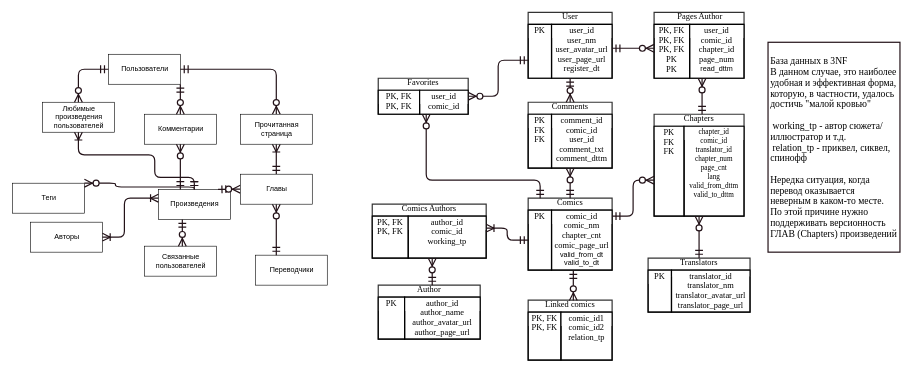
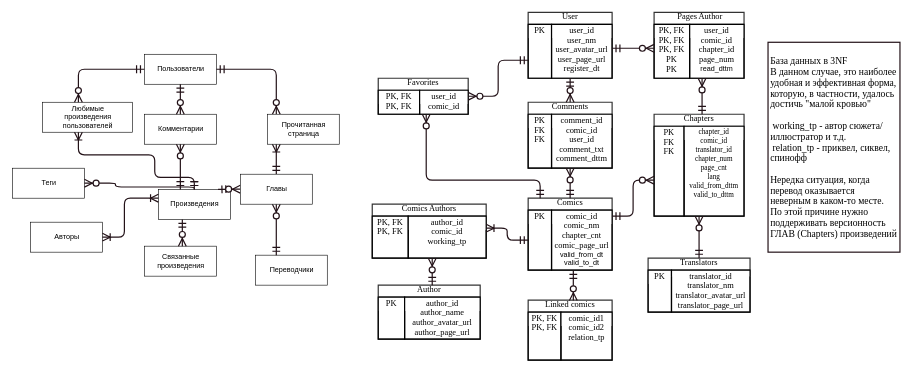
- <mxCell id="2" value="&lt;div style='width: 113.0px;height:auto;word-break: break-word;'&gt;&lt;div align=&quot;center&quot;&gt;&lt;span style=&quot;font-size:12px;font-family:Arial;text-decoration:none; line-height: 0;&quot;&gt;&lt;span style=&quot;text-decoration:none; line-height: normal;&quot;&gt;Пользователи&lt;/span&gt;&lt;/span&gt;&lt;/div&gt;&lt;/div&gt;" style="shape=rect;shadow=0;strokeWidth=1;fillColor=#FFFFFF;strokeColor=#000000;opacity=100.0;html=1;nl2Br=0;verticalAlign=middle;align=center;spacingLeft=2.0;spacingRight=0;whiteSpace=wrap;gliffyId=0;" parent="1" vertex="1"><mxGeometry x="180" y="90" width="120" height="50" as="geometry" /></mxCell>
+ <mxCell id="2" value="&lt;div style='width: 113.0px;height:auto;word-break: break-word;'&gt;&lt;div align=&quot;center&quot;&gt;&lt;span style=&quot;font-size:12px;font-family:Arial;text-decoration:none; line-height: 0;&quot;&gt;&lt;span style=&quot;text-decoration:none; line-height: normal;&quot;&gt;Пользователи&lt;/span&gt;&lt;/span&gt;&lt;/div&gt;&lt;/div&gt;" style="shape=rect;shadow=0;strokeWidth=1;fillColor=#FFFFFF;strokeColor=#000000;opacity=100.0;html=1;nl2Br=0;verticalAlign=middle;align=center;spacingLeft=2.0;spacingRight=0;whiteSpace=wrap;gliffyId=0;" parent="1" vertex="1"><mxGeometry x="240" y="90" width="120" height="50" as="geometry" /></mxCell>
- <mxCell id="6" value="&lt;div style='width: 113.0px;height:auto;word-break: break-word;'&gt;&lt;div align=&quot;center&quot;&gt;&lt;span style=&quot;font-size:12px;font-family:Arial;text-decoration:none; line-height: normal;&quot;&gt;Любимые произведения пользователей&lt;/span&gt;&lt;/div&gt;&lt;/div&gt;" style="shape=rect;shadow=0;strokeWidth=1;fillColor=#FFFFFF;strokeColor=#000000;opacity=100.0;html=1;nl2Br=0;verticalAlign=middle;align=center;spacingLeft=2.0;spacingRight=0;whiteSpace=wrap;gliffyId=15;" parent="1" vertex="1"><mxGeometry x="70" y="170" width="120" height="50" as="geometry" /></mxCell>
+ <mxCell id="6" value="&lt;div style='width: 113.0px;height:auto;word-break: break-word;'&gt;&lt;div align=&quot;center&quot;&gt;&lt;span style=&quot;font-size:12px;font-family:Arial;text-decoration:none; line-height: normal;&quot;&gt;Любимые произведения пользователей&lt;/span&gt;&lt;/div&gt;&lt;/div&gt;" style="shape=rect;shadow=0;strokeWidth=1;fillColor=#FFFFFF;strokeColor=#000000;opacity=100.0;html=1;nl2Br=0;verticalAlign=middle;align=center;spacingLeft=2.0;spacingRight=0;whiteSpace=wrap;gliffyId=15;" parent="1" vertex="1"><mxGeometry x="70" y="170" width="150" height="50" as="geometry" /></mxCell>
- <mxCell id="44" value="&lt;div style='width: 113.0px;height:auto;word-break: break-word;'&gt;&lt;div align=&quot;center&quot;&gt;&lt;span style=&quot;font-size:12px;font-family:Arial;text-decoration:none; line-height: normal;&quot;&gt;Прочитанная страница&lt;/span&gt;&lt;/div&gt;&lt;/div&gt;" style="shape=rect;shadow=0;strokeWidth=1;fillColor=#FFFFFF;strokeColor=#000000;opacity=100.0;html=1;nl2Br=0;verticalAlign=middle;align=center;spacingLeft=2.0;spacingRight=0;whiteSpace=wrap;gliffyId=192;" parent="1" vertex="1"><mxGeometry x="400" y="190" width="120" height="50" as="geometry" /></mxCell>
+ <mxCell id="44" value="&lt;div style='width: 113.0px;height:auto;word-break: break-word;'&gt;&lt;div align=&quot;center&quot;&gt;&lt;span style=&quot;font-size:12px;font-family:Arial;text-decoration:none; line-height: normal;&quot;&gt;Прочитанная страница&lt;/span&gt;&lt;/div&gt;&lt;/div&gt;" style="shape=rect;shadow=0;strokeWidth=1;fillColor=#FFFFFF;strokeColor=#000000;opacity=100.0;html=1;nl2Br=0;verticalAlign=middle;align=center;spacingLeft=2.0;spacingRight=0;whiteSpace=wrap;gliffyId=192;" parent="1" vertex="1"><mxGeometry x="445" y="190" width="120" height="50" as="geometry" /></mxCell>
- <mxCell id="49" value="&lt;div style='width: 113.0px;height:auto;word-break: break-word;'&gt;&lt;div align=&quot;center&quot;&gt;&lt;span style=&quot;font-size:12px;font-family:Arial;text-decoration:none; line-height: 0;&quot;&gt;&lt;span style=&quot;text-decoration:none; line-height: normal;&quot;&gt;Теги&lt;/span&gt;&lt;/span&gt;&lt;/div&gt;&lt;/div&gt;" style="shape=rect;shadow=0;strokeWidth=1;fillColor=#FFFFFF;strokeColor=#000000;opacity=100.0;html=1;nl2Br=0;verticalAlign=middle;align=center;spacingLeft=2.0;spacingRight=0;whiteSpace=wrap;gliffyId=205;" parent="1" vertex="1"><mxGeometry x="20" y="305" width="120" height="50" as="geometry" /></mxCell>
+ <mxCell id="49" value="&lt;div style='width: 113.0px;height:auto;word-break: break-word;'&gt;&lt;div align=&quot;center&quot;&gt;&lt;span style=&quot;font-size:12px;font-family:Arial;text-decoration:none; line-height: 0;&quot;&gt;&lt;span style=&quot;text-decoration:none; line-height: normal;&quot;&gt;Теги&lt;/span&gt;&lt;/span&gt;&lt;/div&gt;&lt;/div&gt;" style="shape=rect;shadow=0;strokeWidth=1;fillColor=#FFFFFF;strokeColor=#000000;opacity=100.0;html=1;nl2Br=0;verticalAlign=middle;align=center;spacingLeft=2.0;spacingRight=0;whiteSpace=wrap;gliffyId=205;" parent="1" vertex="1"><mxGeometry x="20" y="280" width="120" height="50" as="geometry" /></mxCell>
- <mxCell id="11" value="&lt;div style='width: 113.0px;height:auto;word-break: break-word;'&gt;&lt;div align=&quot;center&quot;&gt;&lt;span style=&quot;font-size:12px;font-family:Arial;text-decoration:none; line-height: normal;&quot;&gt;Связанные пользователей&lt;/span&gt;&lt;/div&gt;&lt;/div&gt;" style="shape=rect;shadow=0;strokeWidth=1;fillColor=#FFFFFF;strokeColor=#000000;opacity=100.0;html=1;nl2Br=0;verticalAlign=middle;align=center;spacingLeft=2.0;spacingRight=0;whiteSpace=wrap;gliffyId=27;" parent="1" vertex="1"><mxGeometry x="240" y="410" width="120" height="50" as="geometry" /></mxCell>
+ <mxCell id="11" value="&lt;div style='width: 113.0px;height:auto;word-break: break-word;'&gt;&lt;div align=&quot;center&quot;&gt;&lt;span style=&quot;font-size:12px;font-family:Arial;text-decoration:none; line-height: normal;&quot;&gt;Связанные произведения&lt;/span&gt;&lt;/div&gt;&lt;/div&gt;" style="shape=rect;shadow=0;strokeWidth=1;fillColor=#FFFFFF;strokeColor=#000000;opacity=100.0;html=1;nl2Br=0;verticalAlign=middle;align=center;spacingLeft=2.0;spacingRight=0;whiteSpace=wrap;gliffyId=27;" parent="1" vertex="1"><mxGeometry x="240" y="410" width="120" height="50" as="geometry" /></mxCell>
